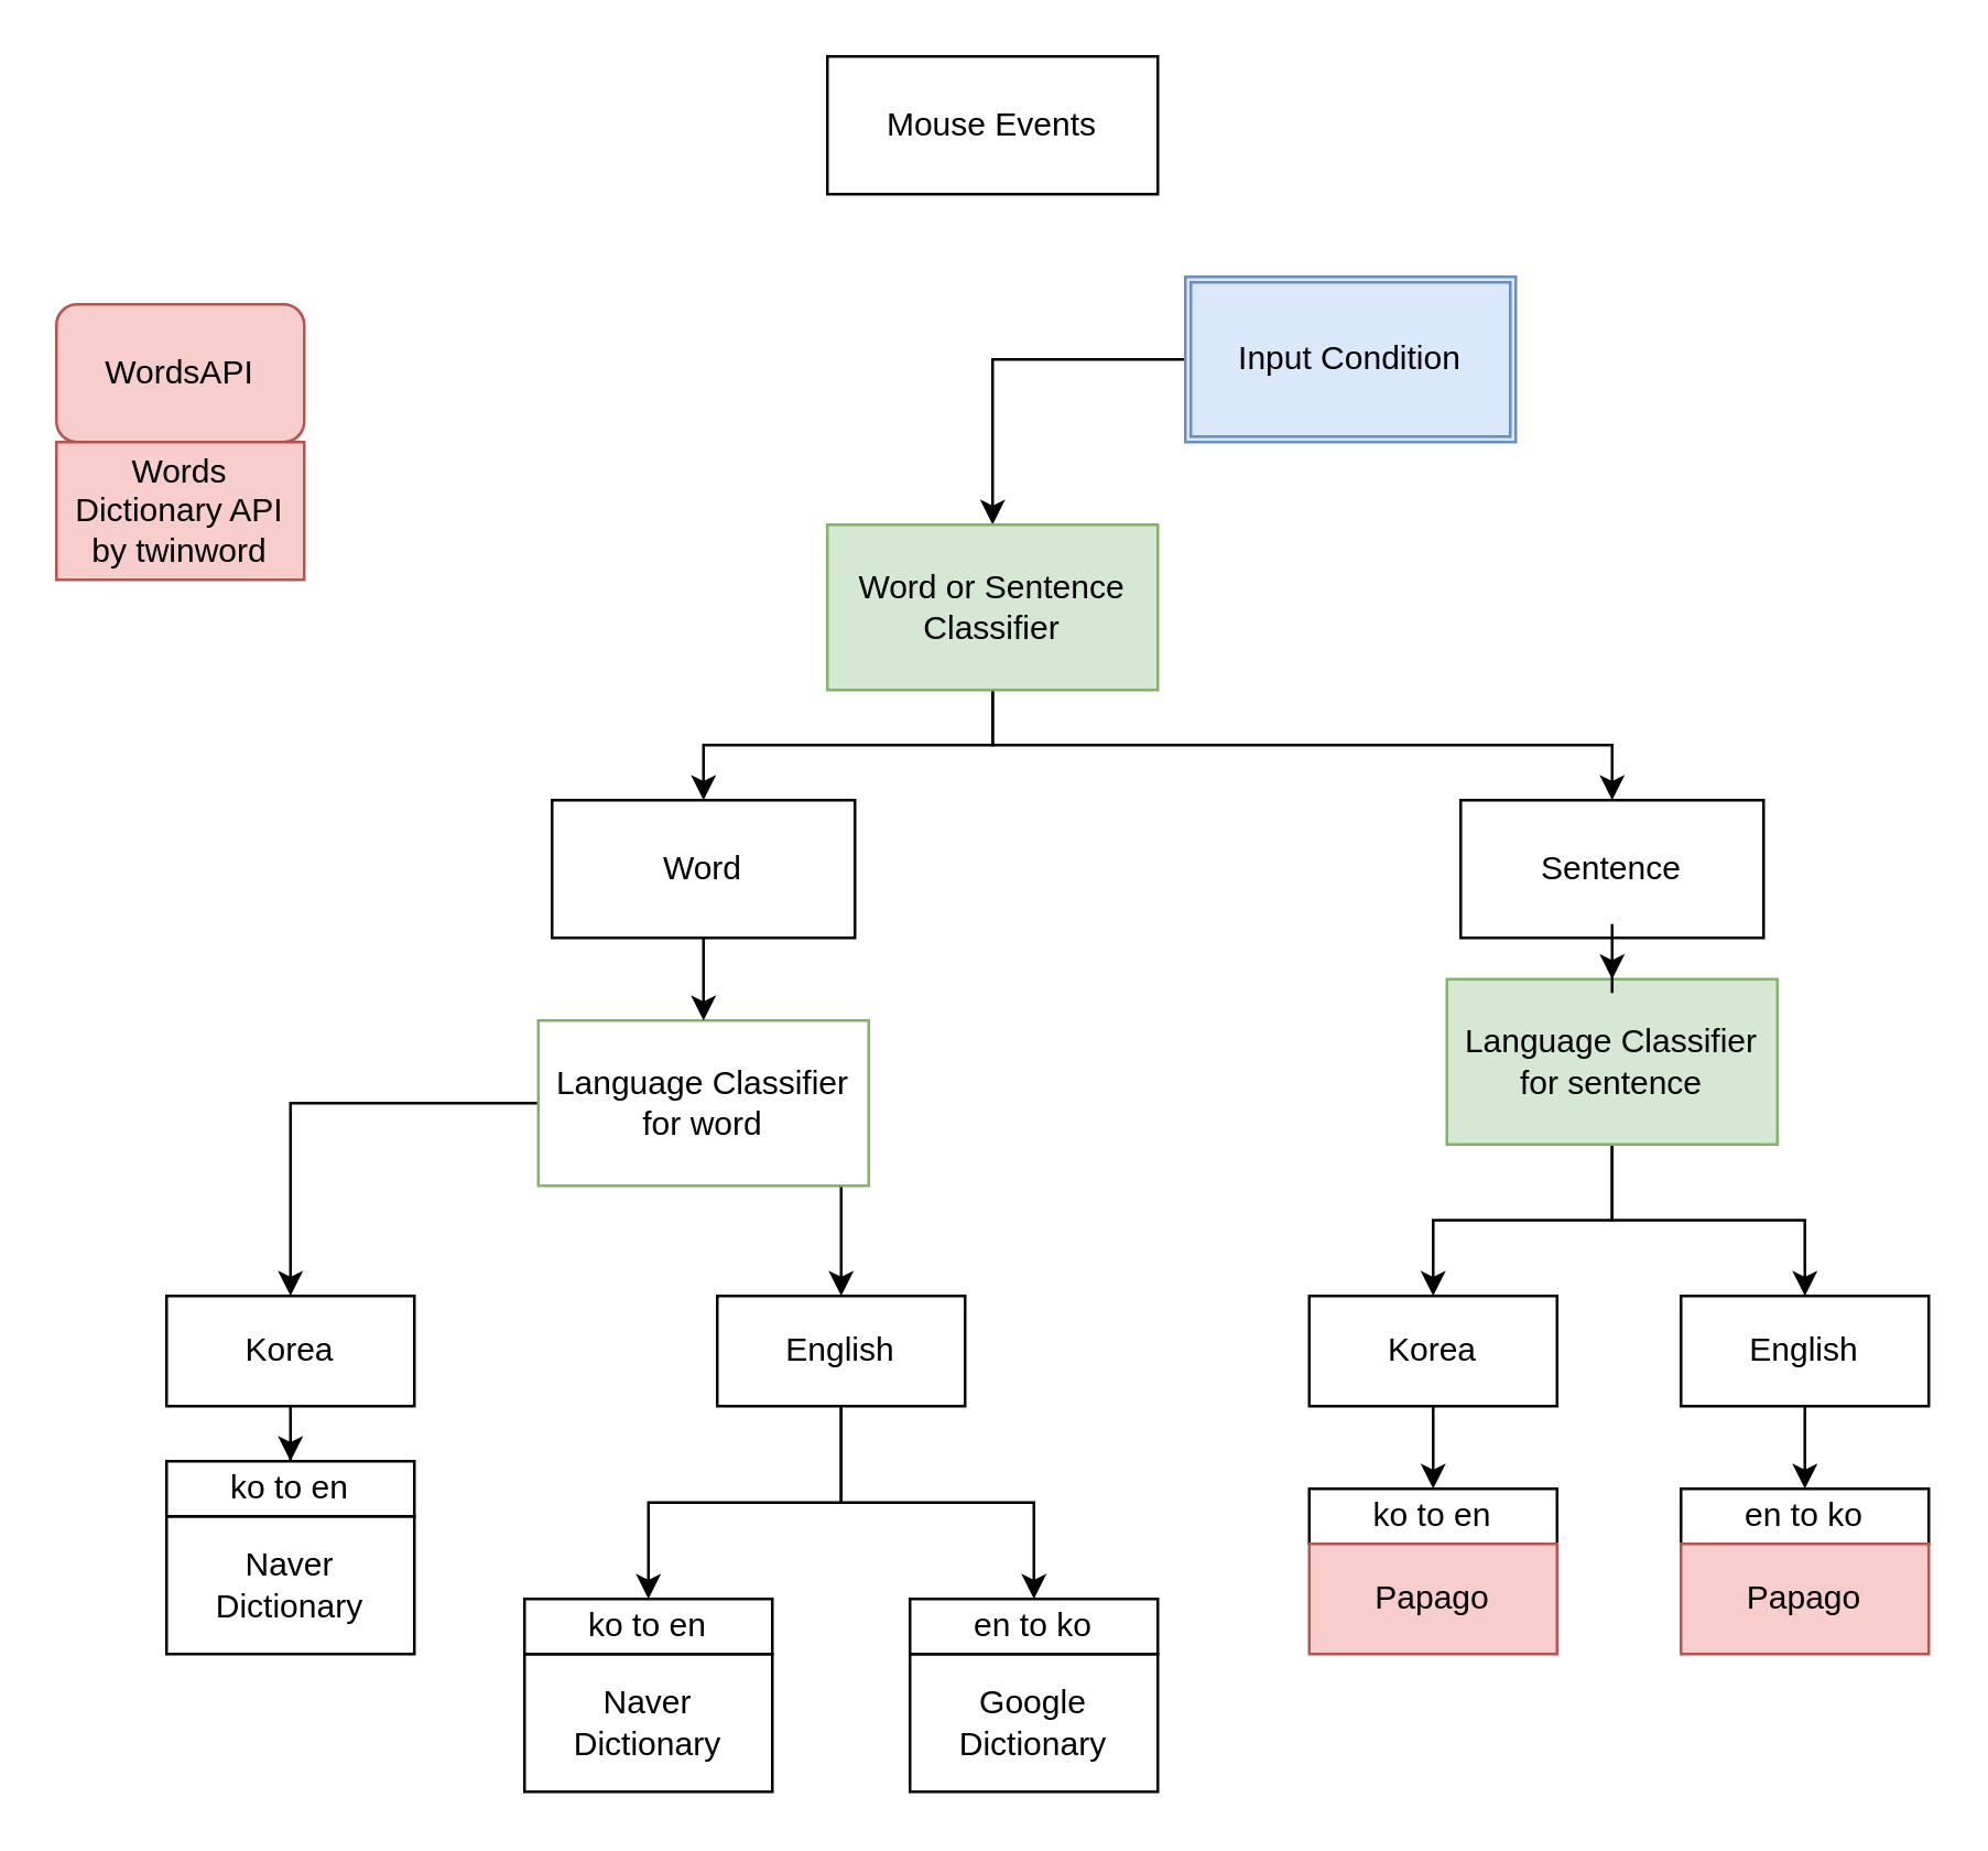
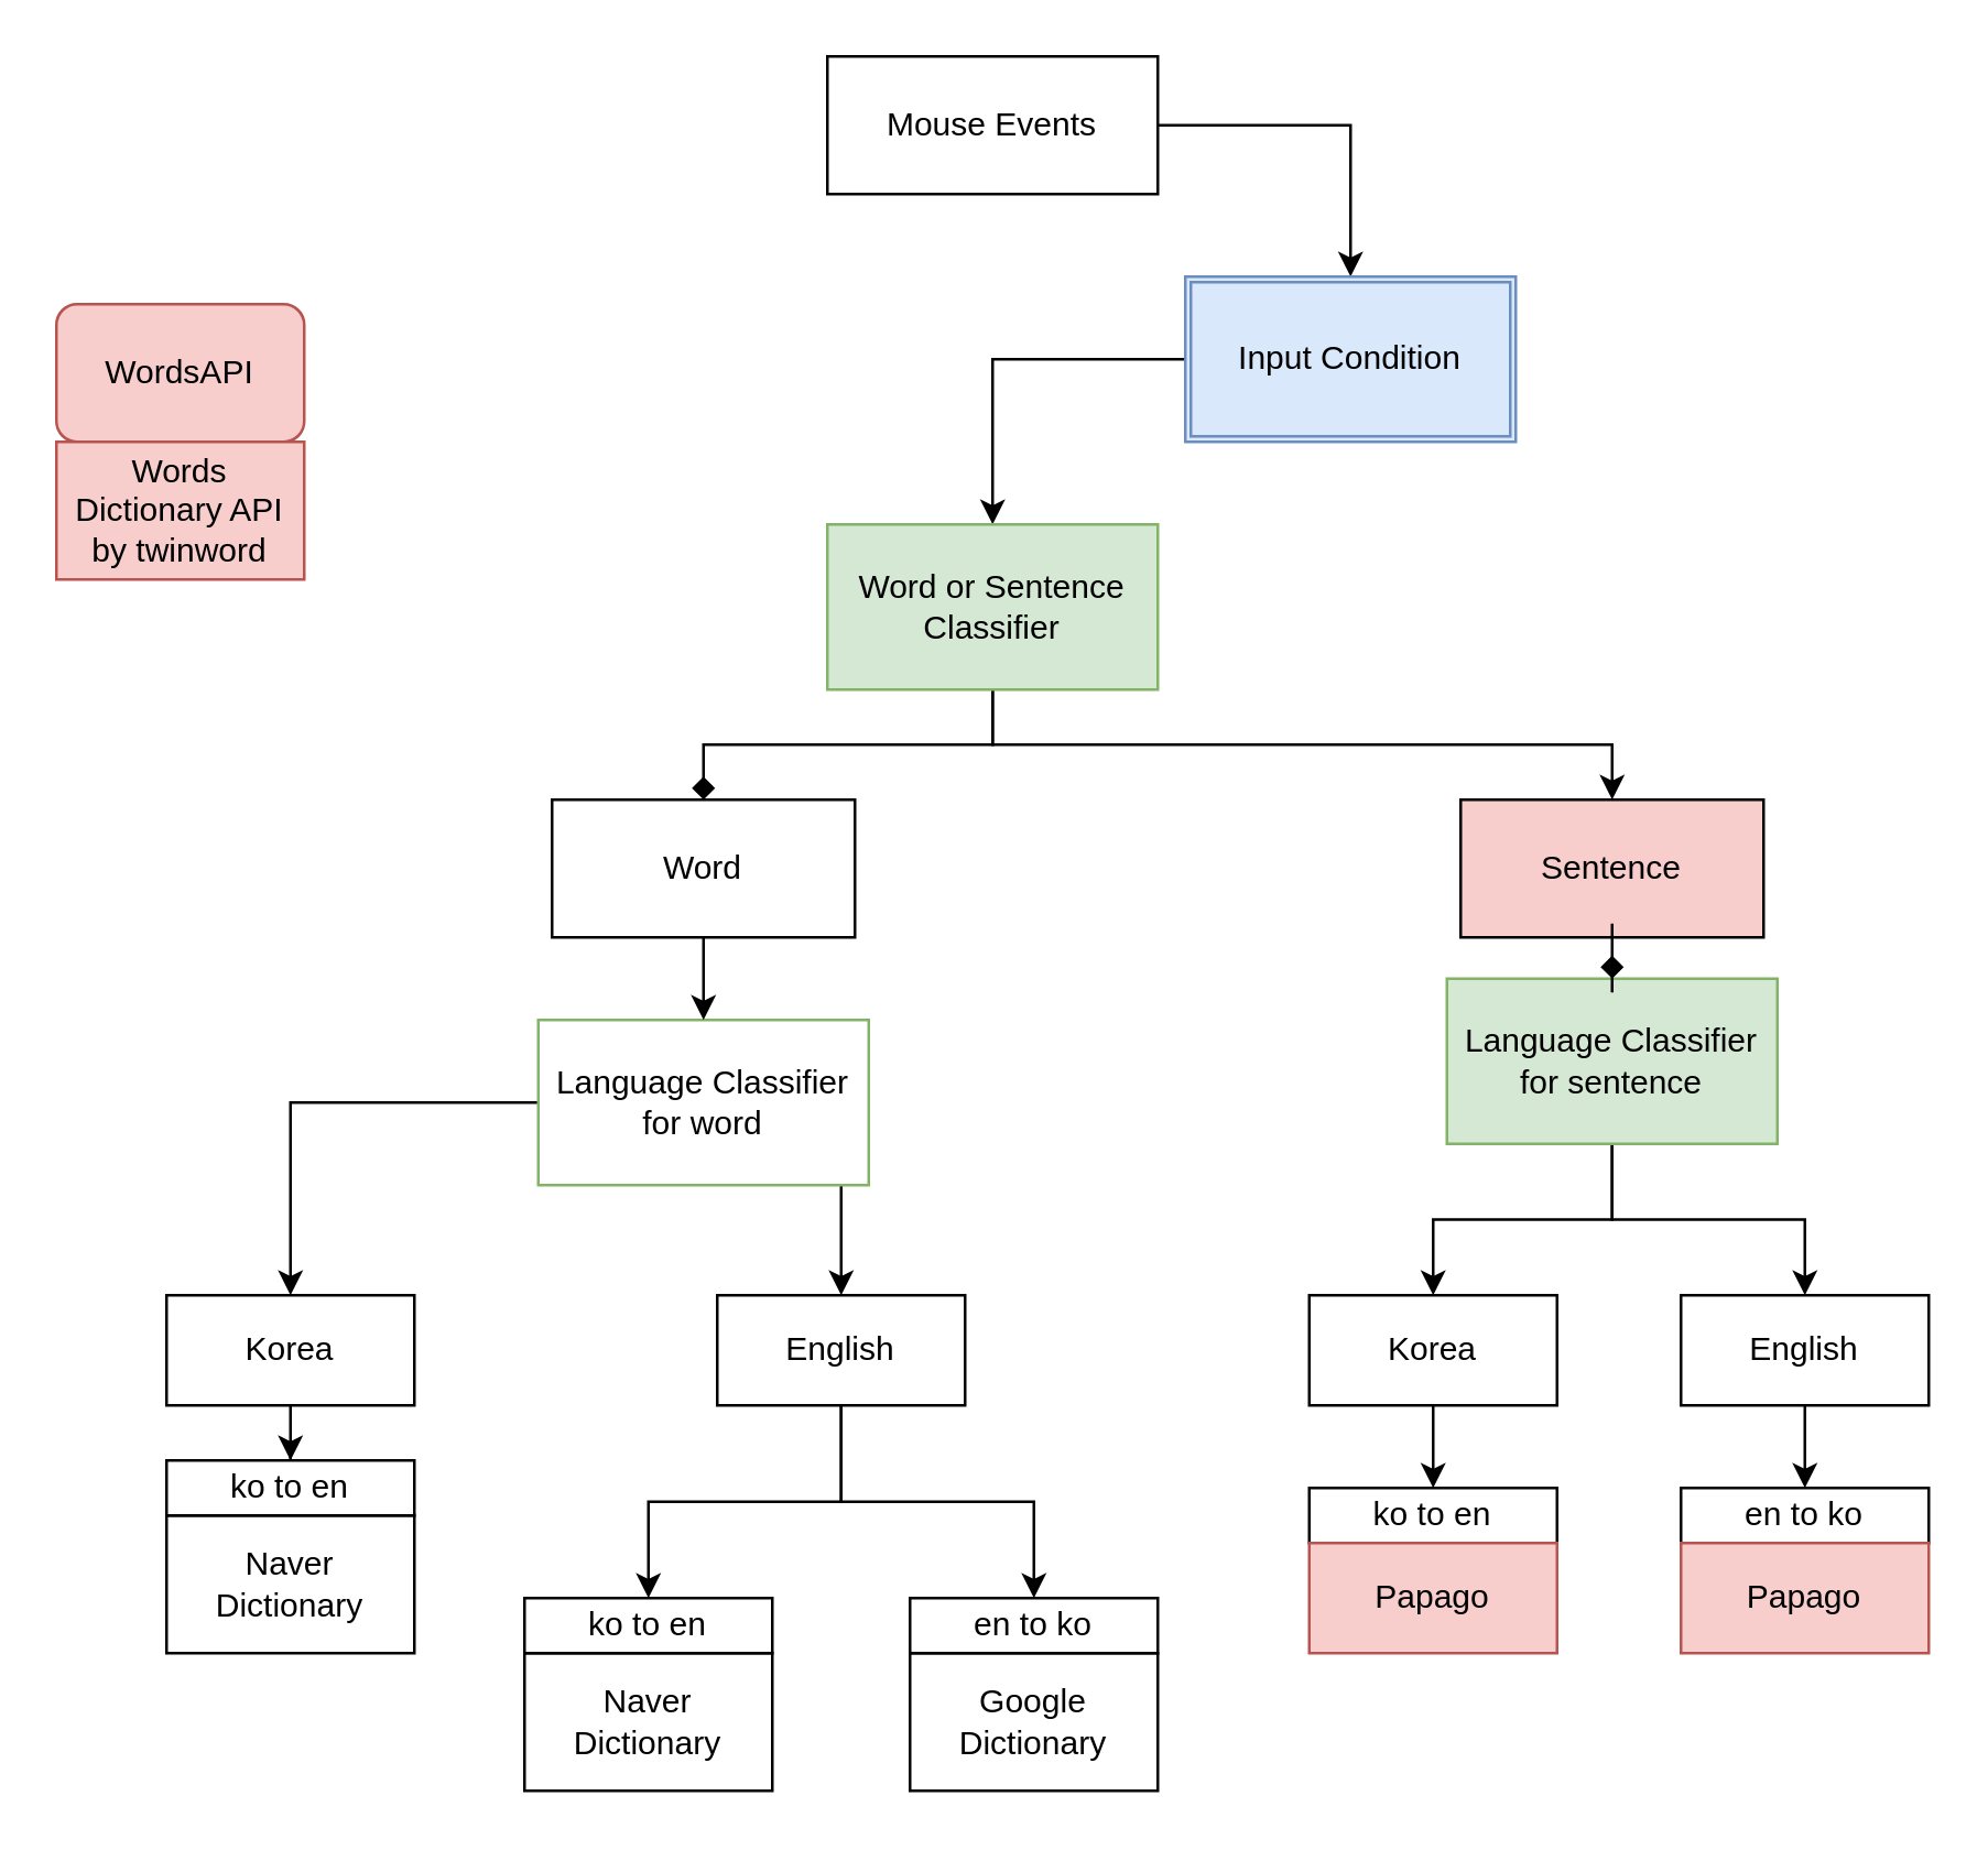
+ <mxCell id="2" style="edgeStyle=orthogonalEdgeStyle;rounded=0;orthogonalLoop=1;jettySize=auto;html=1;entryX=0.5;entryY=0;entryDx=0;entryDy=0;" edge="1" parent="1" source="3" target="5"><mxGeometry relative="1" as="geometry" /></mxCell>
- <mxCell id="6" style="edgeStyle=orthogonalEdgeStyle;rounded=0;orthogonalLoop=1;jettySize=auto;html=1;" edge="1" parent="1" source="8" target="9"><mxGeometry relative="1" as="geometry" /></mxCell>
+ <mxCell id="6" style="edgeStyle=orthogonalEdgeStyle;rounded=0;orthogonalLoop=1;jettySize=auto;html=1;endArrow=diamond;" edge="1" parent="1" source="8" target="9"><mxGeometry relative="1" as="geometry" /></mxCell>
- <mxCell id="19" value="Sentence" style="rounded=0;whiteSpace=wrap;html=1;" vertex="1" parent="1"><mxGeometry x="530" y="290" width="110" height="50" as="geometry" /></mxCell>
+ <mxCell id="19" value="Sentence" style="rounded=0;whiteSpace=wrap;html=1;fillColor=#f8cecc;" vertex="1" parent="1"><mxGeometry x="530" y="290" width="110" height="50" as="geometry" /></mxCell>
- <mxCell id="23" style="edgeStyle=orthogonalEdgeStyle;rounded=0;orthogonalLoop=1;jettySize=auto;html=1;entryX=0.5;entryY=0;entryDx=0;entryDy=0;" edge="1" parent="1" source="19" target="22"><mxGeometry relative="1" as="geometry" /></mxCell>
+ <mxCell id="23" style="edgeStyle=orthogonalEdgeStyle;rounded=0;orthogonalLoop=1;jettySize=auto;html=1;entryX=0.5;entryY=0;entryDx=0;entryDy=0;endArrow=diamond;" edge="1" parent="1" source="19" target="22"><mxGeometry relative="1" as="geometry" /></mxCell>
